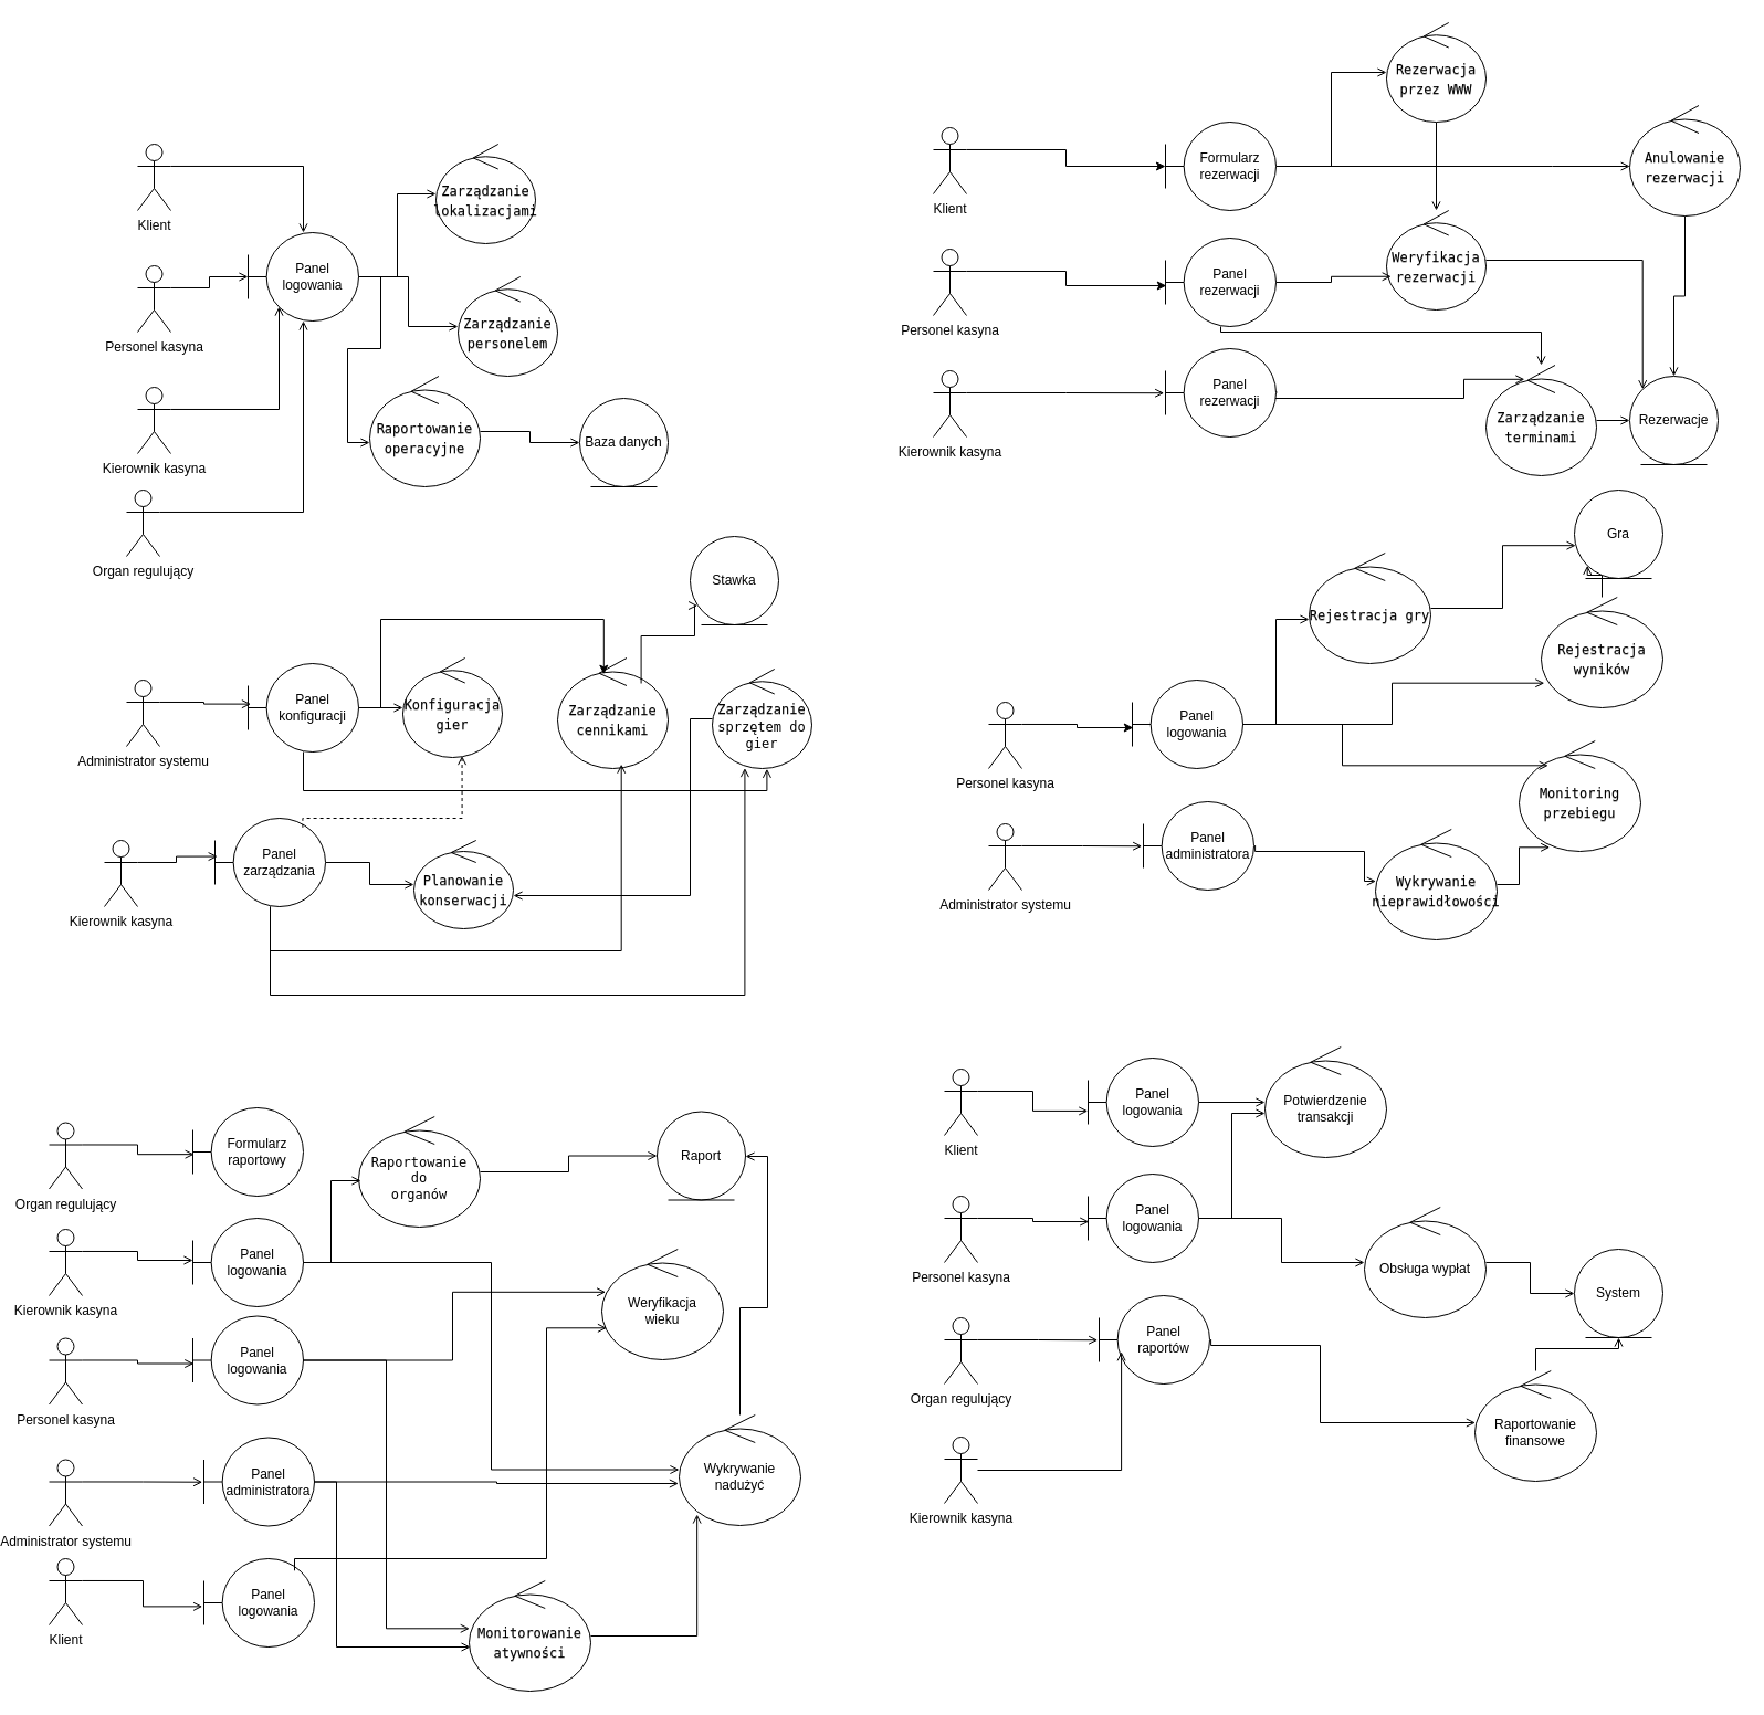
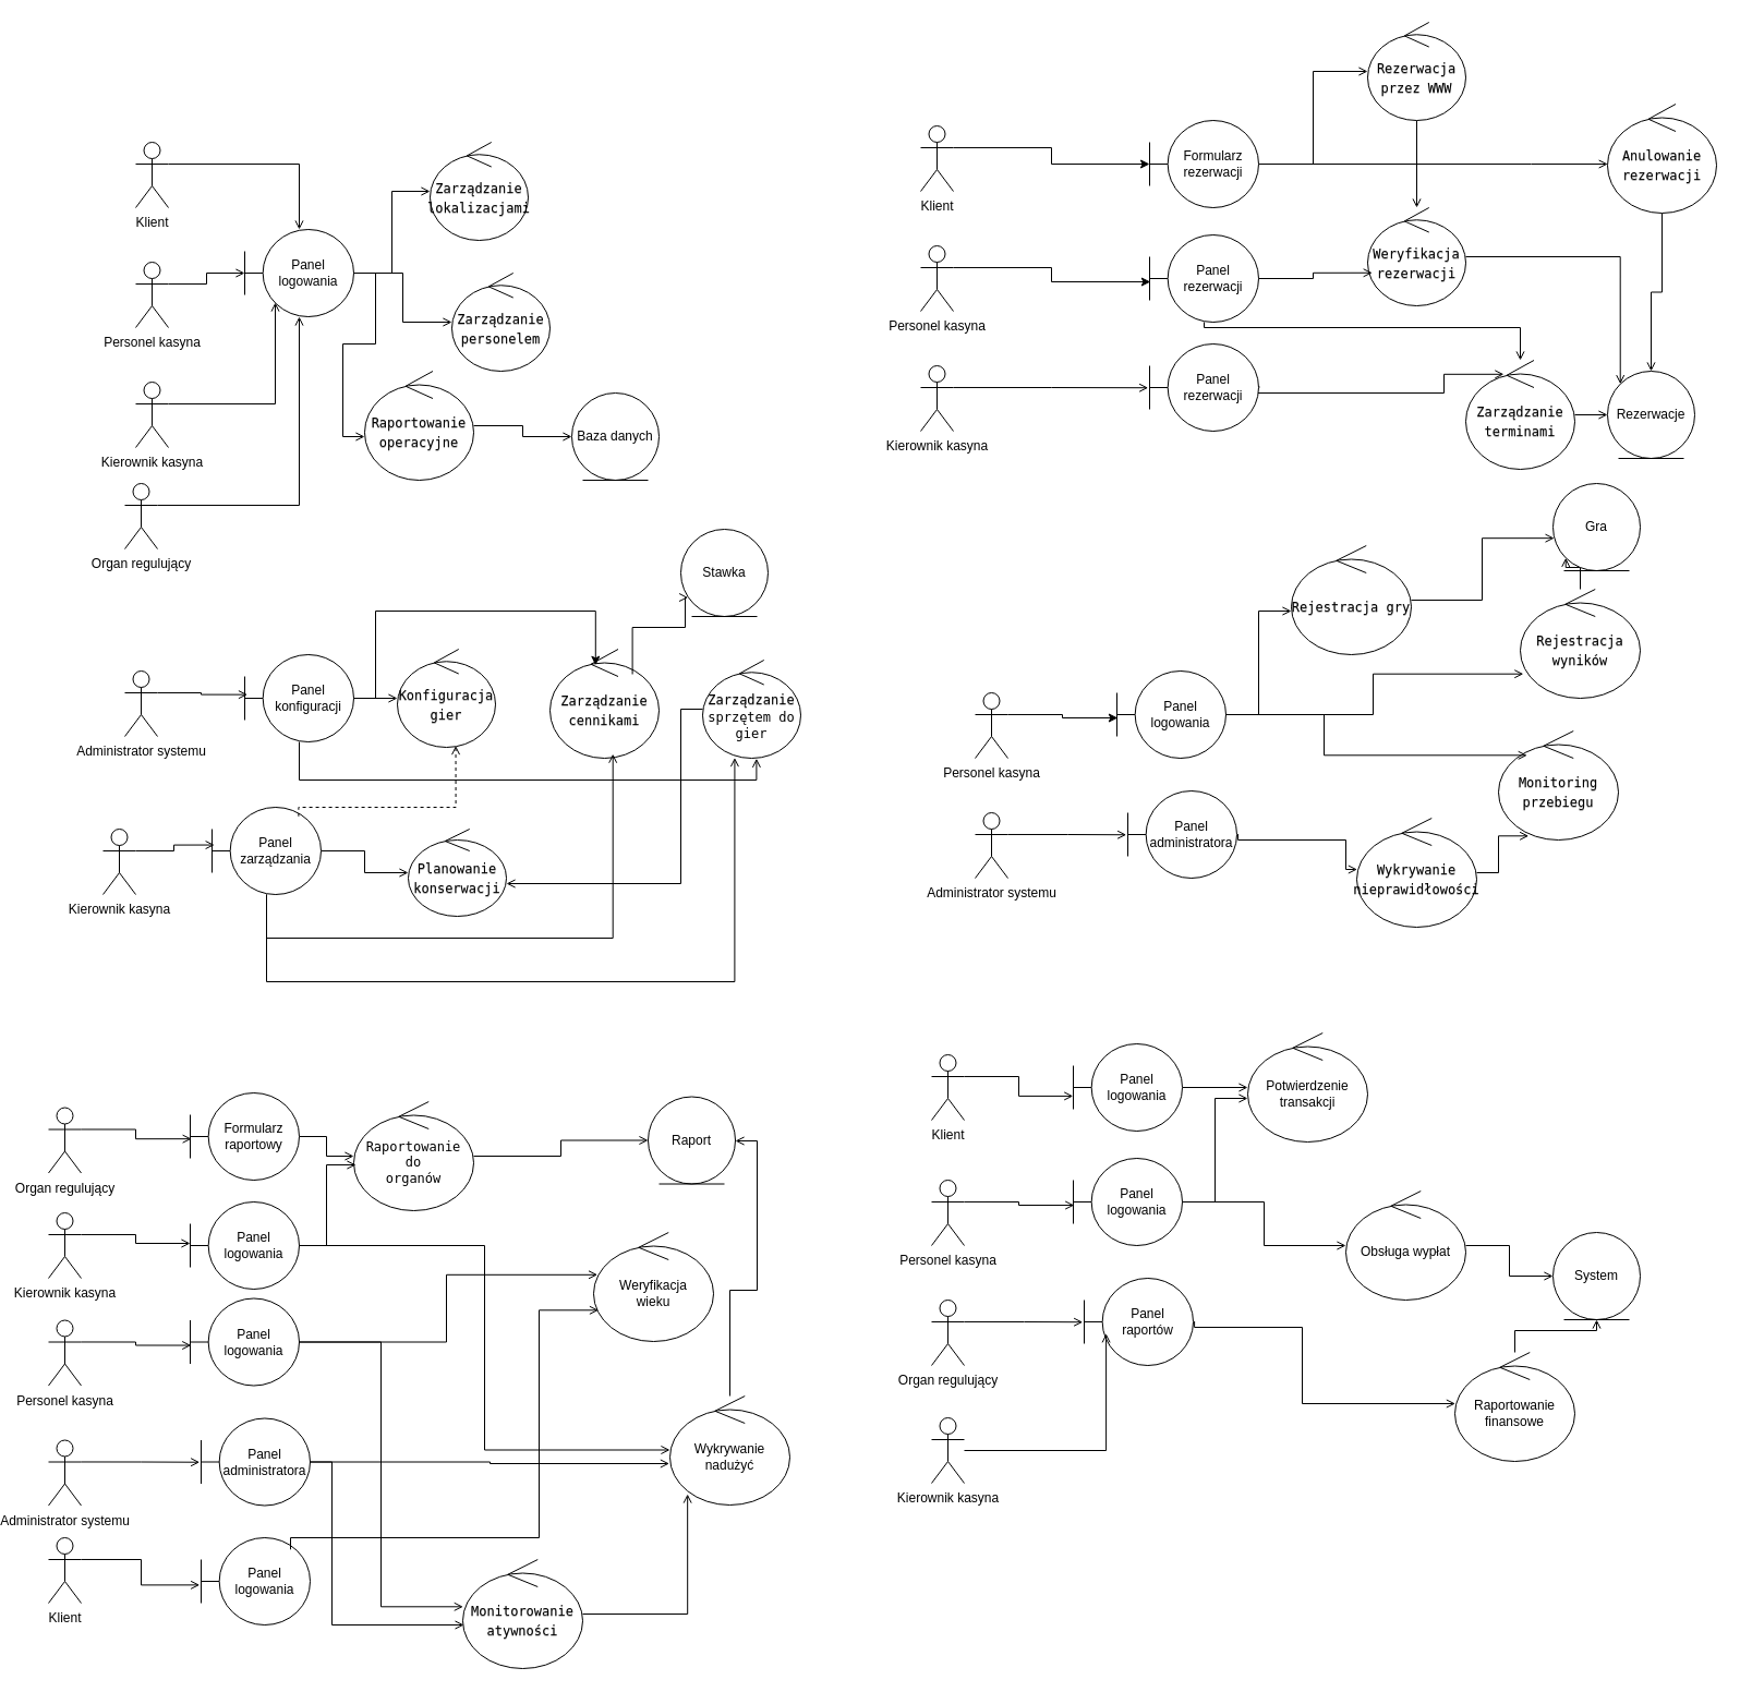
+ <mxCell id="120" style="edgeStyle=orthogonalEdgeStyle;rounded=0;orthogonalLoop=1;jettySize=auto;html=1;endArrow=open;endFill=0;" edge="1" parent="1" source="121" target="113"><mxGeometry relative="1" as="geometry" /></mxCell>
